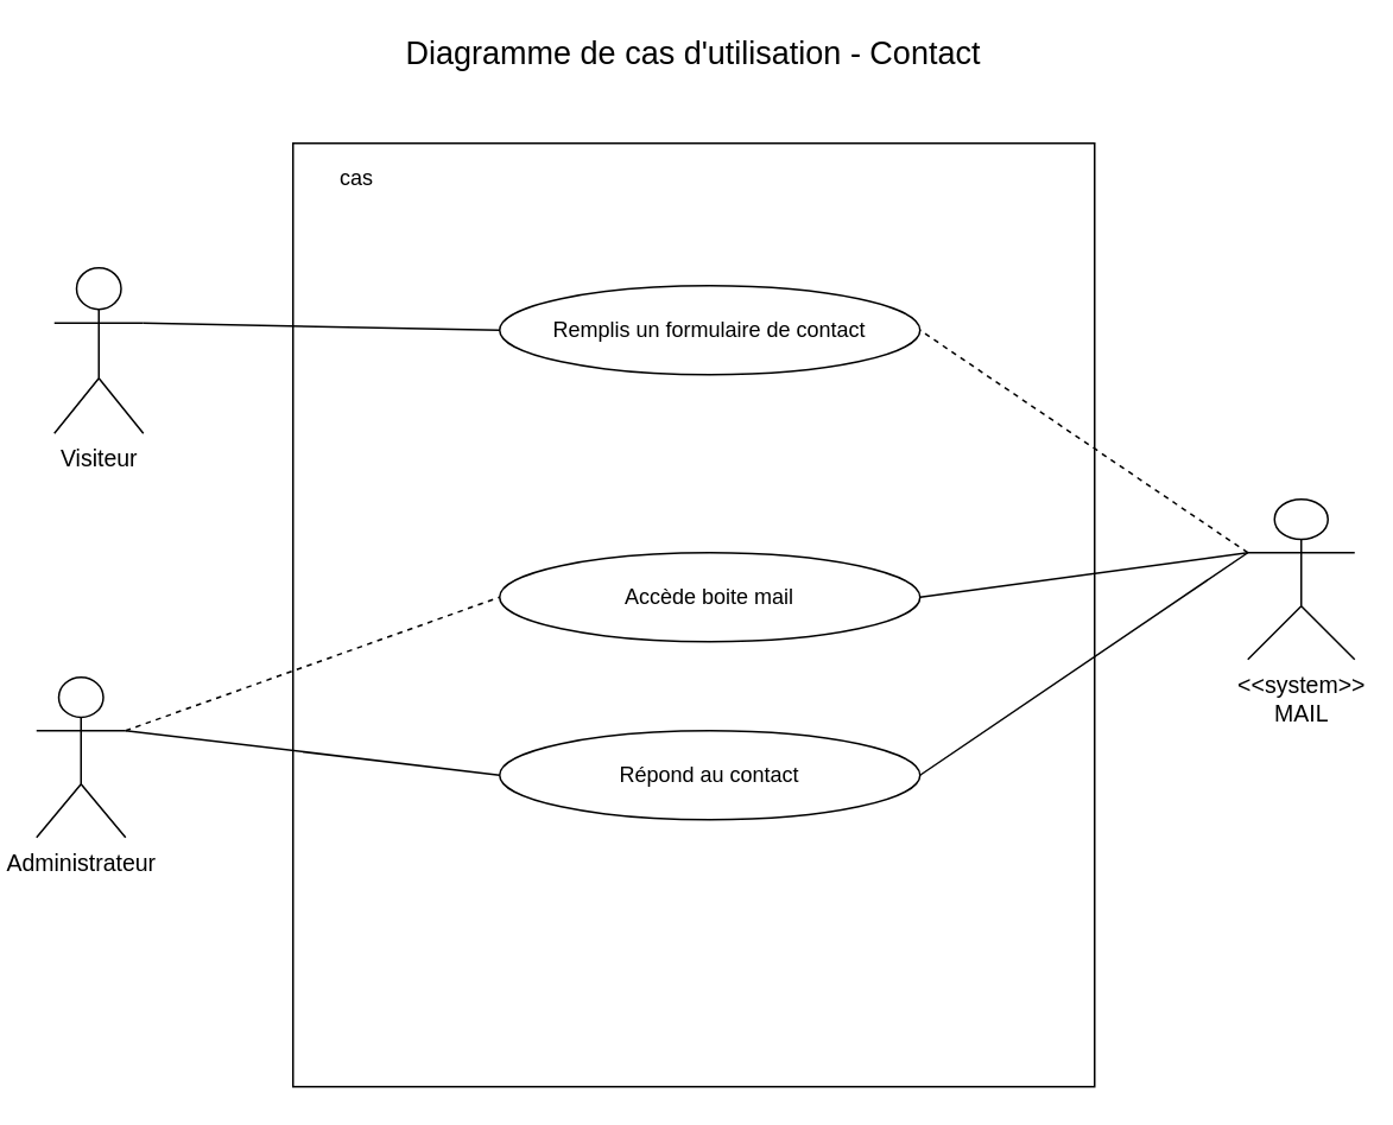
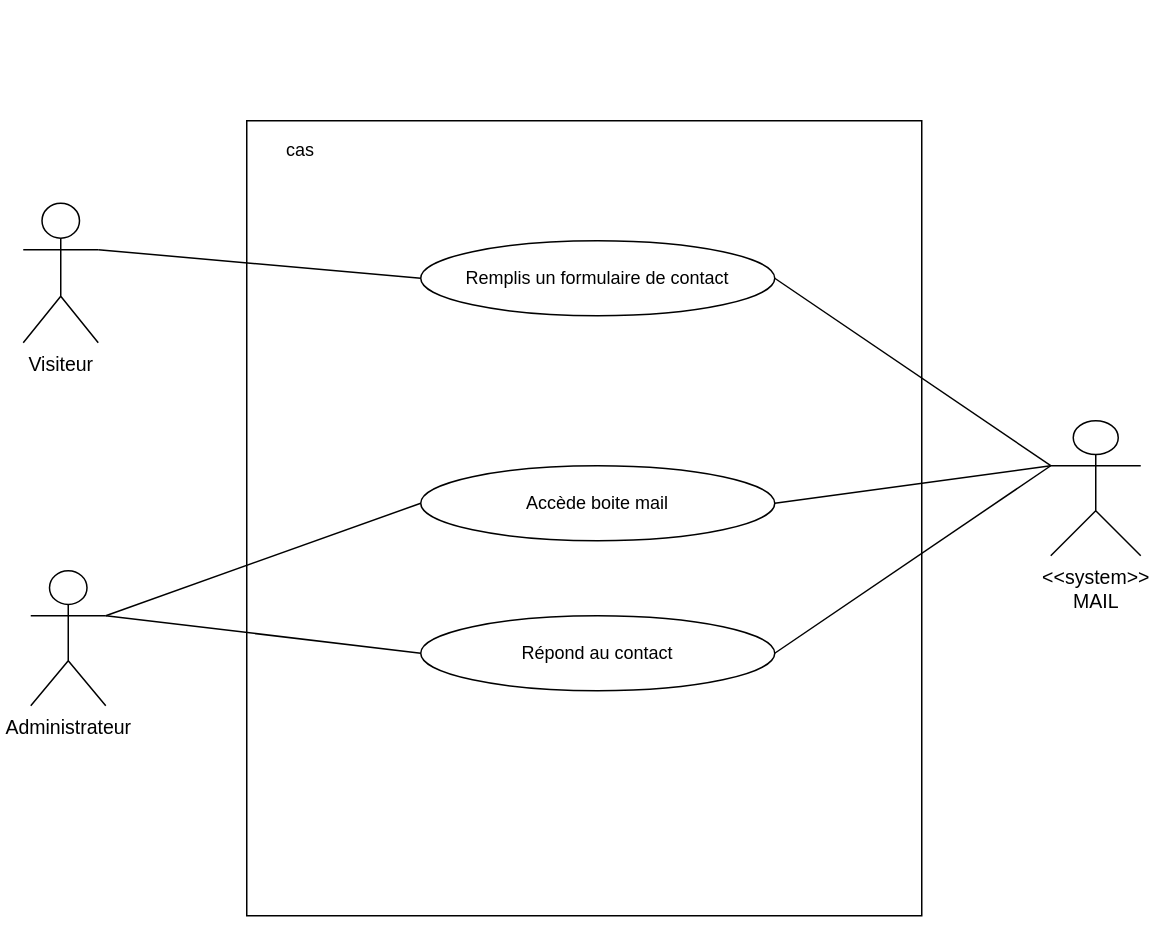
- <mxCell id="4" value="Diagramme de cas d'utilisation - Contact" style="text;html=1;strokeColor=none;fillColor=none;align=center;verticalAlign=middle;whiteSpace=wrap;rounded=0;fontSize=18;" parent="1" vertex="1"><mxGeometry x="186" y="20" width="406" height="20" as="geometry" /></mxCell>
- <mxCell id="5" value="Visiteur" style="shape=umlActor;verticalLabelPosition=bottom;labelBackgroundColor=#ffffff;verticalAlign=top;html=1;fontSize=13;" parent="1" vertex="1"><mxGeometry x="30" y="150" width="50" height="93" as="geometry" /></mxCell>
+ <mxCell id="5" value="Visiteur" style="shape=umlActor;verticalLabelPosition=bottom;labelBackgroundColor=#ffffff;verticalAlign=top;html=1;fontSize=13;" parent="1" vertex="1"><mxGeometry x="15" y="135" width="50" height="93" as="geometry" /></mxCell>
- <mxCell id="16" value="" style="endArrow=none;html=1;exitX=0;exitY=0.333;exitDx=0;exitDy=0;exitPerimeter=0;entryX=1;entryY=0.5;entryDx=0;entryDy=0;dashed=1;" parent="1" source="7" target="8" edge="1"><mxGeometry width="50" height="50" relative="1" as="geometry"><mxPoint x="700" y="180" as="sourcePoint" /><mxPoint x="516" y="205" as="targetPoint" /></mxGeometry></mxCell>
+ <mxCell id="16" value="" style="endArrow=none;html=1;exitX=0;exitY=0.333;exitDx=0;exitDy=0;exitPerimeter=0;entryX=1;entryY=0.5;entryDx=0;entryDy=0;" parent="1" source="7" target="8" edge="1"><mxGeometry width="50" height="50" relative="1" as="geometry"><mxPoint x="700" y="180" as="sourcePoint" /><mxPoint x="516" y="205" as="targetPoint" /></mxGeometry></mxCell>
- <mxCell id="14" value="" style="endArrow=none;html=1;entryX=0;entryY=0.5;entryDx=0;entryDy=0;exitX=1;exitY=0.333;exitDx=0;exitDy=0;exitPerimeter=0;dashed=1;" parent="1" source="6" target="13" edge="1"><mxGeometry width="50" height="50" relative="1" as="geometry"><mxPoint x="80" y="500" as="sourcePoint" /><mxPoint x="90" y="505" as="targetPoint" /></mxGeometry></mxCell>
+ <mxCell id="14" value="" style="endArrow=none;html=1;entryX=0;entryY=0.5;entryDx=0;entryDy=0;exitX=1;exitY=0.333;exitDx=0;exitDy=0;exitPerimeter=0;" parent="1" source="6" target="13" edge="1"><mxGeometry width="50" height="50" relative="1" as="geometry"><mxPoint x="80" y="500" as="sourcePoint" /><mxPoint x="90" y="505" as="targetPoint" /></mxGeometry></mxCell>
